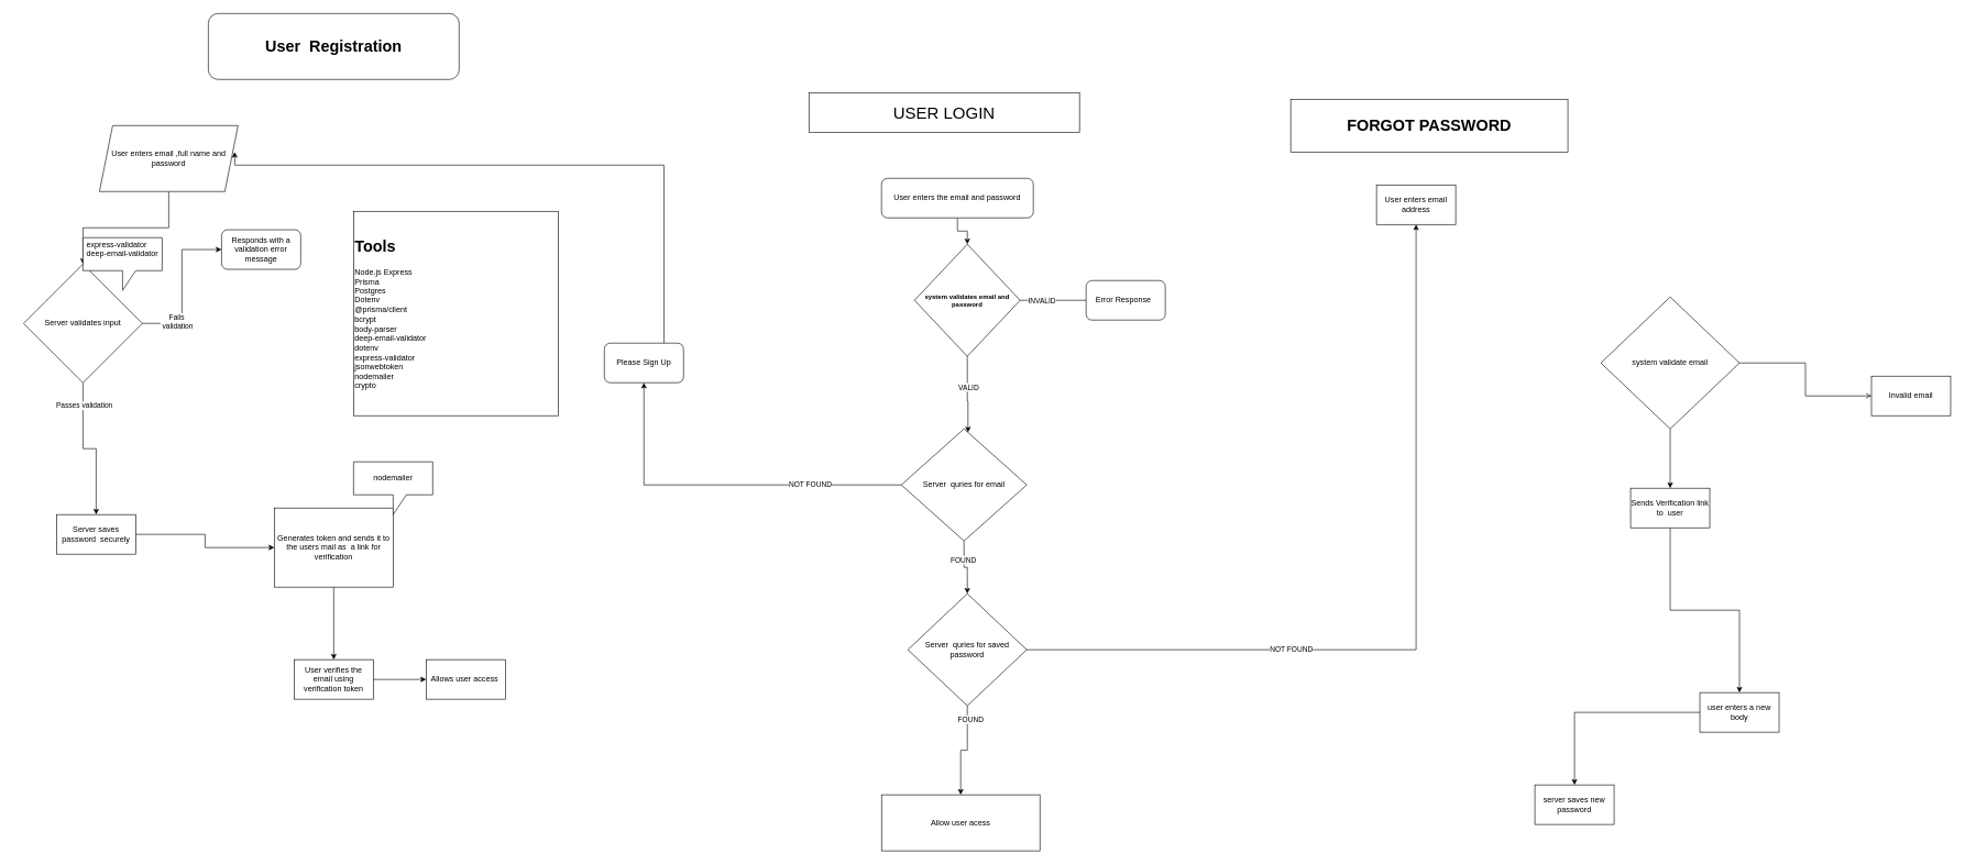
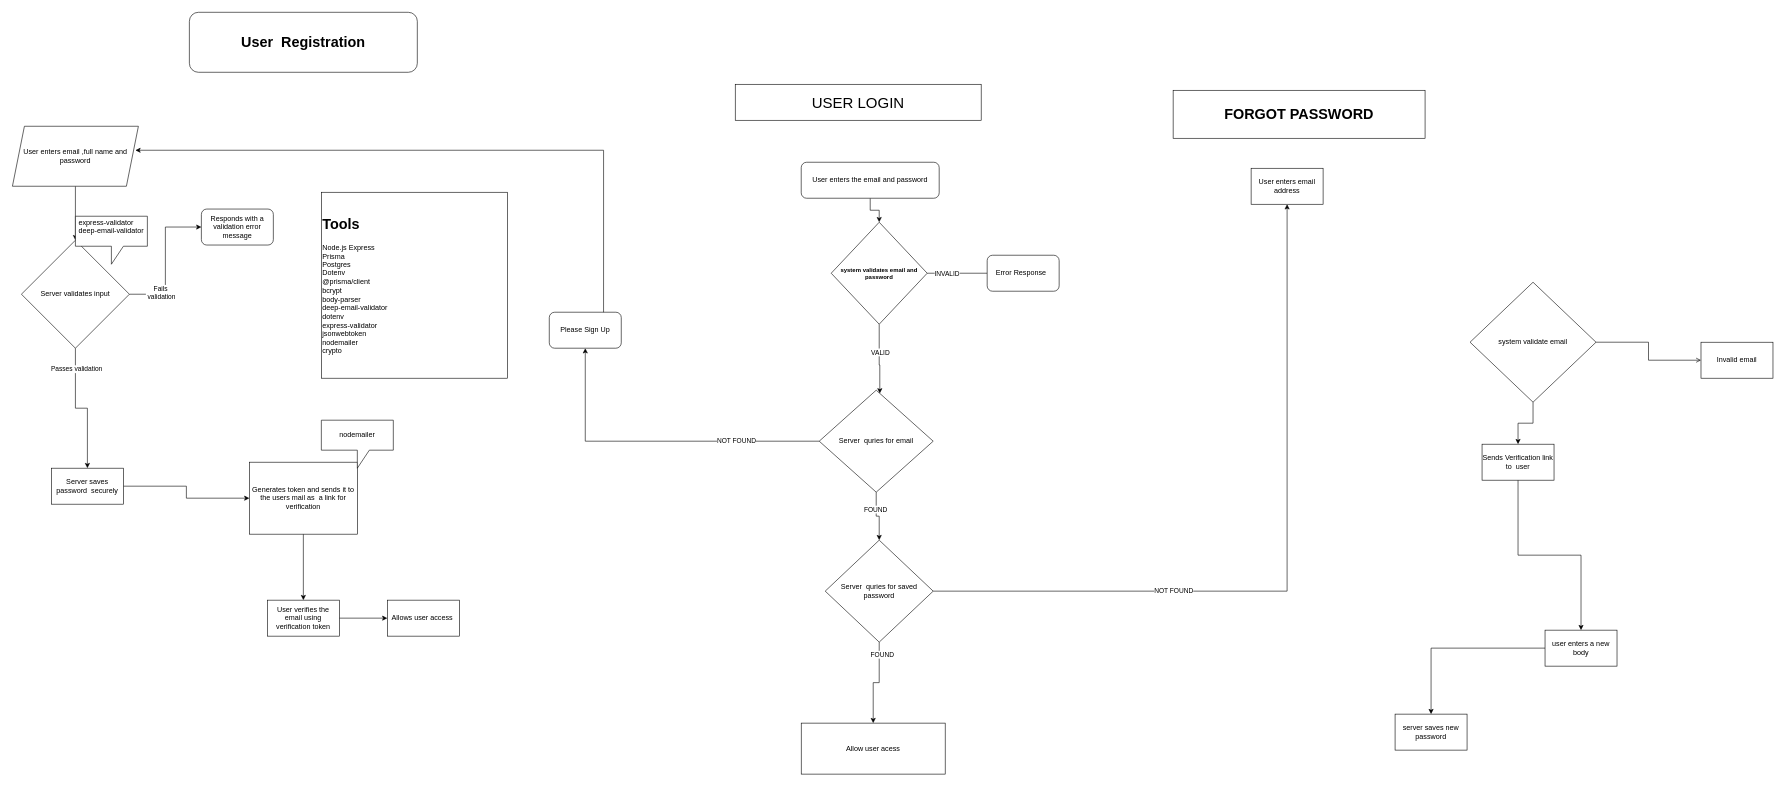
- <mxCell id="4" value="&lt;div style=&quot;&quot;&gt;&lt;span style=&quot;background-color: initial;&quot;&gt;User enters email ,full name and password&lt;/span&gt;&lt;/div&gt;" style="shape=parallelogram;perimeter=parallelogramPerimeter;whiteSpace=wrap;html=1;fixedSize=1;align=center;" vertex="1" parent="1"><mxGeometry x="150" y="190" width="210" height="100" as="geometry" /></mxCell>
+ <mxCell id="4" value="&lt;div style=&quot;&quot;&gt;&lt;span style=&quot;background-color: initial;&quot;&gt;User enters email ,full name and password&lt;/span&gt;&lt;/div&gt;" style="shape=parallelogram;perimeter=parallelogramPerimeter;whiteSpace=wrap;html=1;fixedSize=1;align=center;" vertex="1" parent="1"><mxGeometry x="20" y="210" width="210" height="100" as="geometry" /></mxCell>
- <mxCell id="38" value="system validate email" style="rhombus;whiteSpace=wrap;html=1;" vertex="1" parent="1"><mxGeometry x="2425" y="450" width="210" height="200" as="geometry" /></mxCell>
+ <mxCell id="38" value="system validate email" style="rhombus;whiteSpace=wrap;html=1;" vertex="1" parent="1"><mxGeometry x="2450" y="470" width="210" height="200" as="geometry" /></mxCell>
